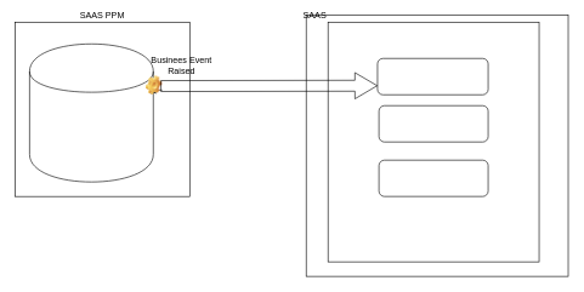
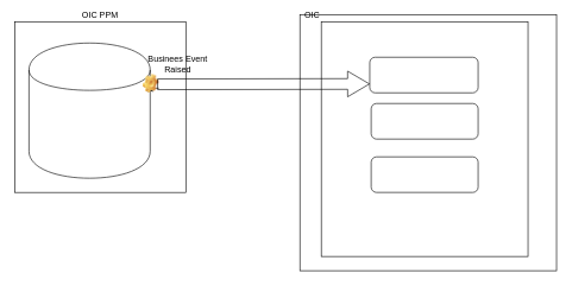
- <mxCell id="3" value="SAAS PPM" style="whiteSpace=wrap;html=1;aspect=fixed;labelPosition=center;verticalLabelPosition=top;align=center;verticalAlign=bottom;" vertex="1" parent="1"><mxGeometry x="20" y="30" width="240" height="240" as="geometry" /></mxCell>
+ <mxCell id="3" value="OIC PPM" style="whiteSpace=wrap;html=1;aspect=fixed;labelPosition=center;verticalLabelPosition=top;align=center;verticalAlign=bottom;" vertex="1" parent="1"><mxGeometry x="20" y="30" width="240" height="240" as="geometry" /></mxCell>
- <mxCell id="5" value="SAAS" style="rounded=0;whiteSpace=wrap;html=1;labelPosition=left;verticalLabelPosition=top;align=right;verticalAlign=bottom;" vertex="1" parent="1"><mxGeometry x="450" y="30" width="290" height="330" as="geometry" /></mxCell>
+ <mxCell id="5" value="OIC" style="rounded=0;whiteSpace=wrap;html=1;labelPosition=left;verticalLabelPosition=top;align=right;verticalAlign=bottom;" vertex="1" parent="1"><mxGeometry x="450" y="30" width="290" height="330" as="geometry" /></mxCell>
